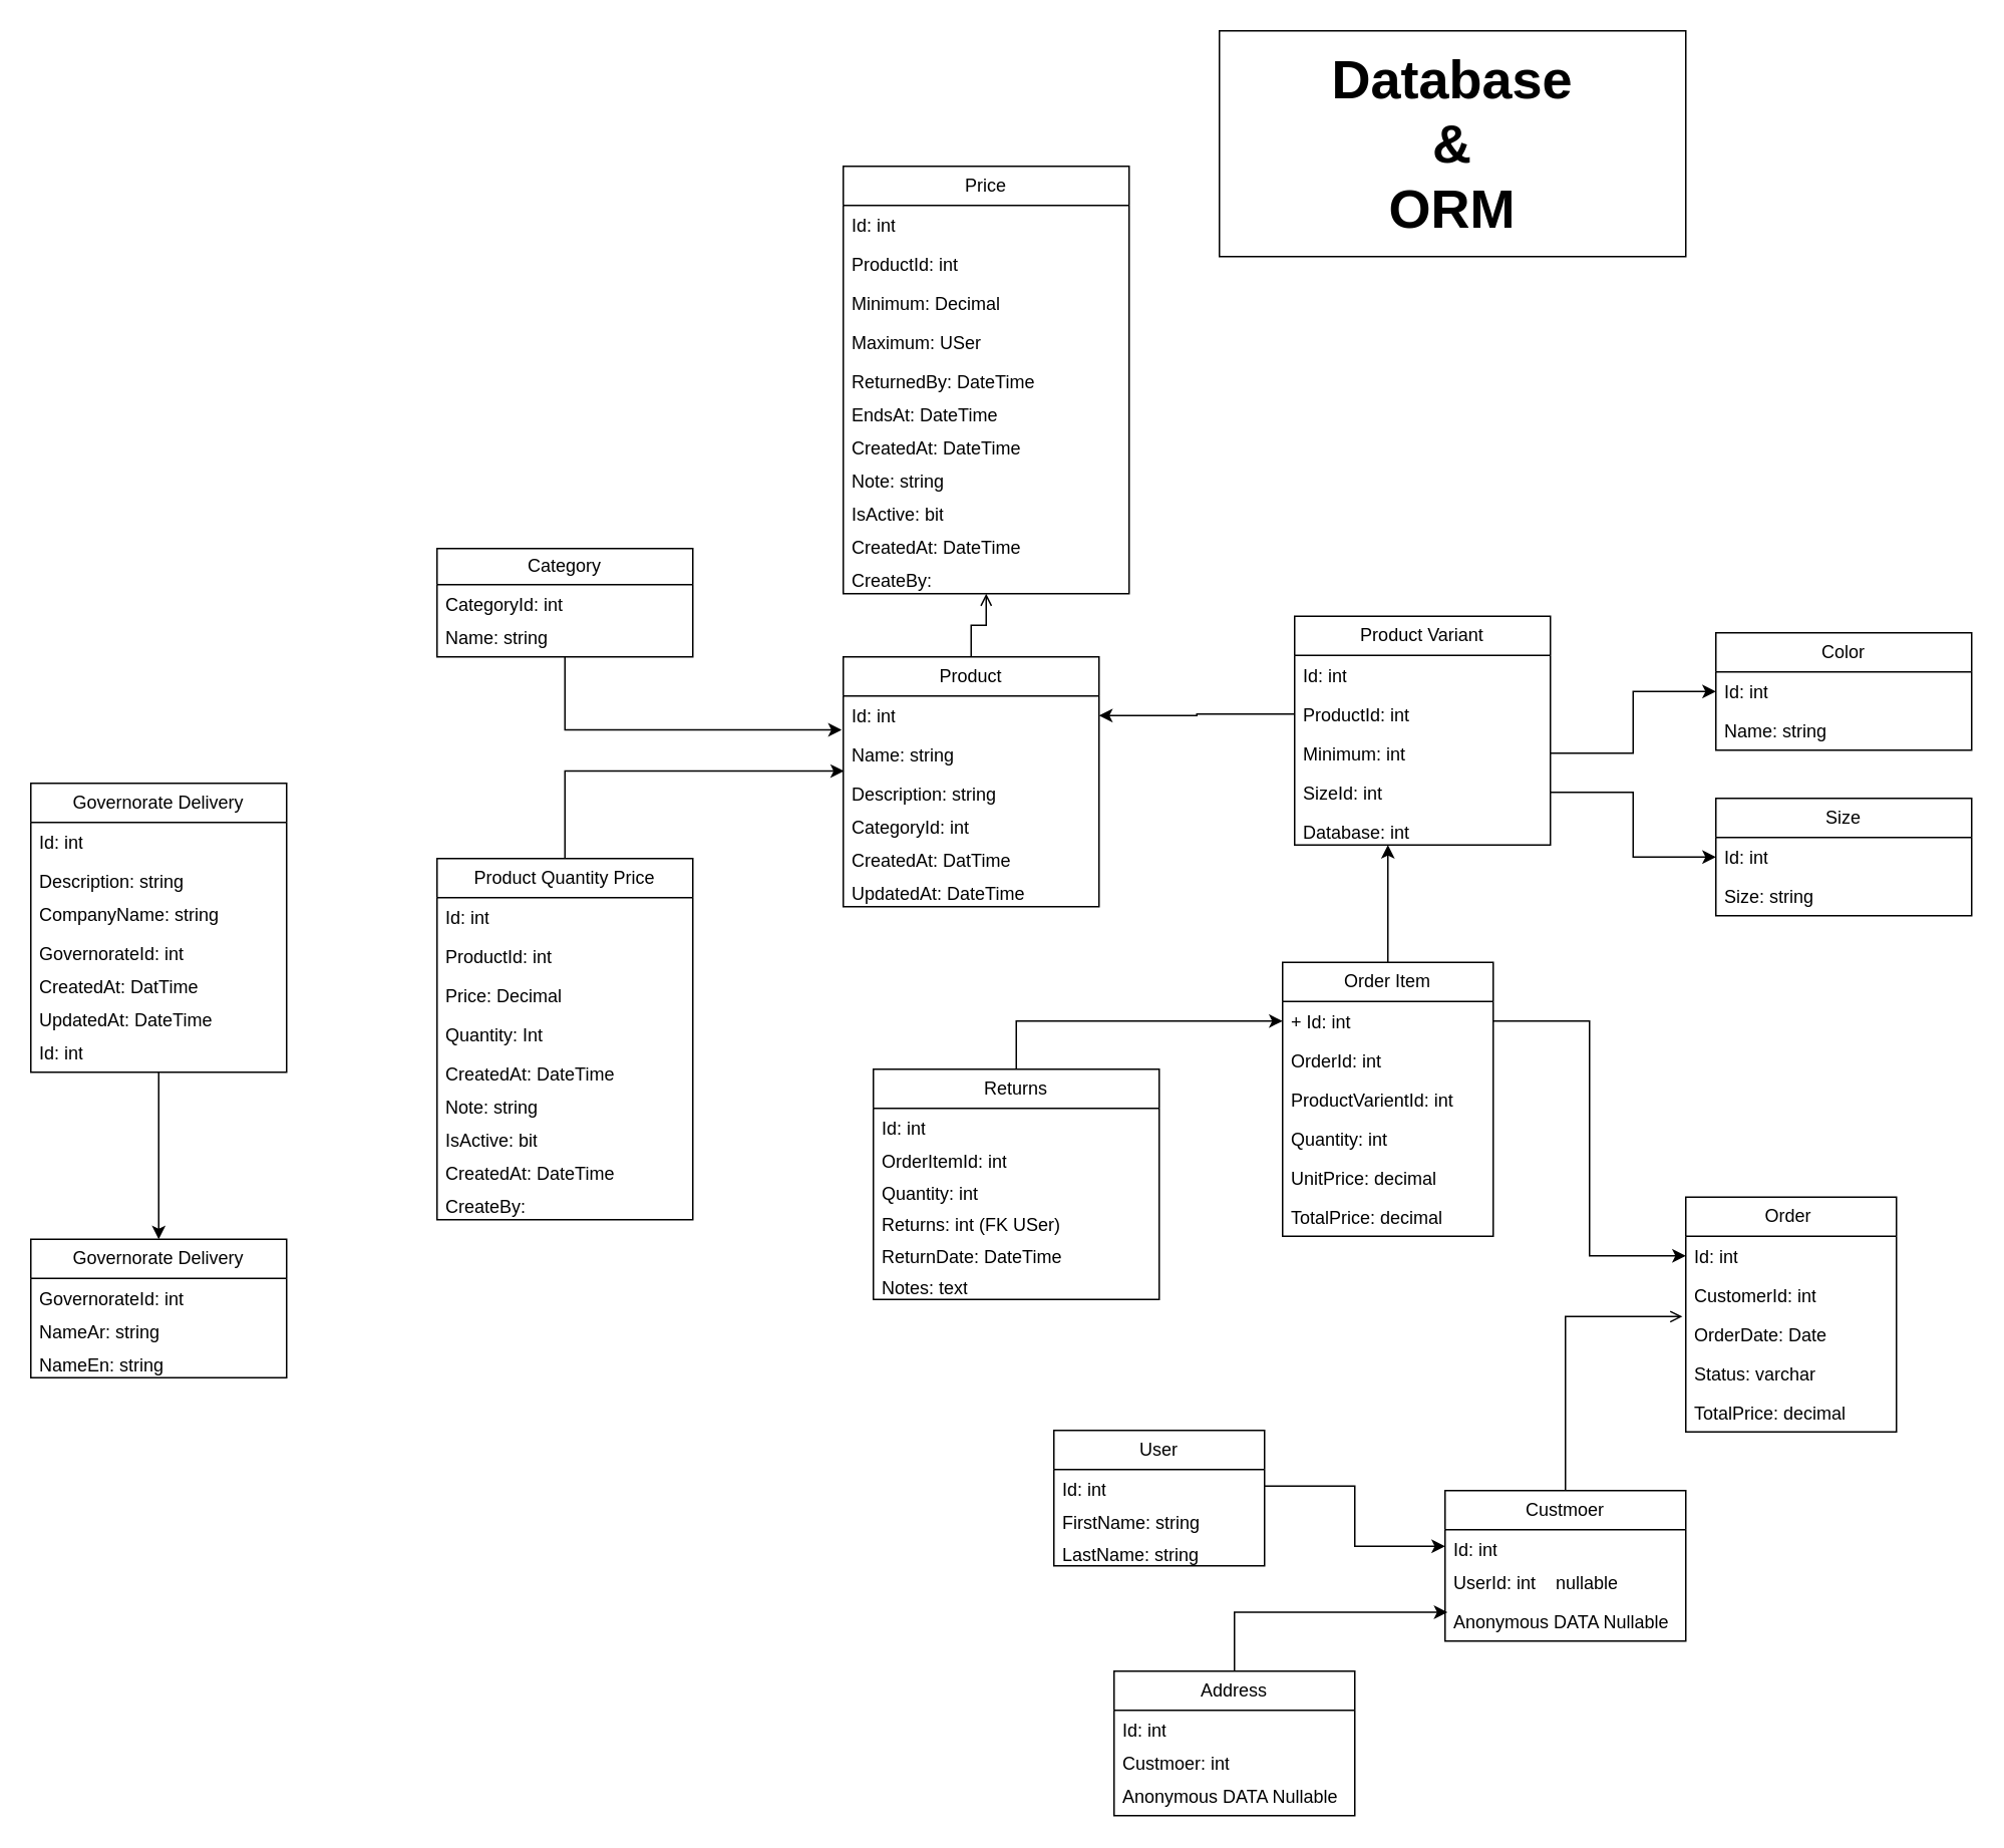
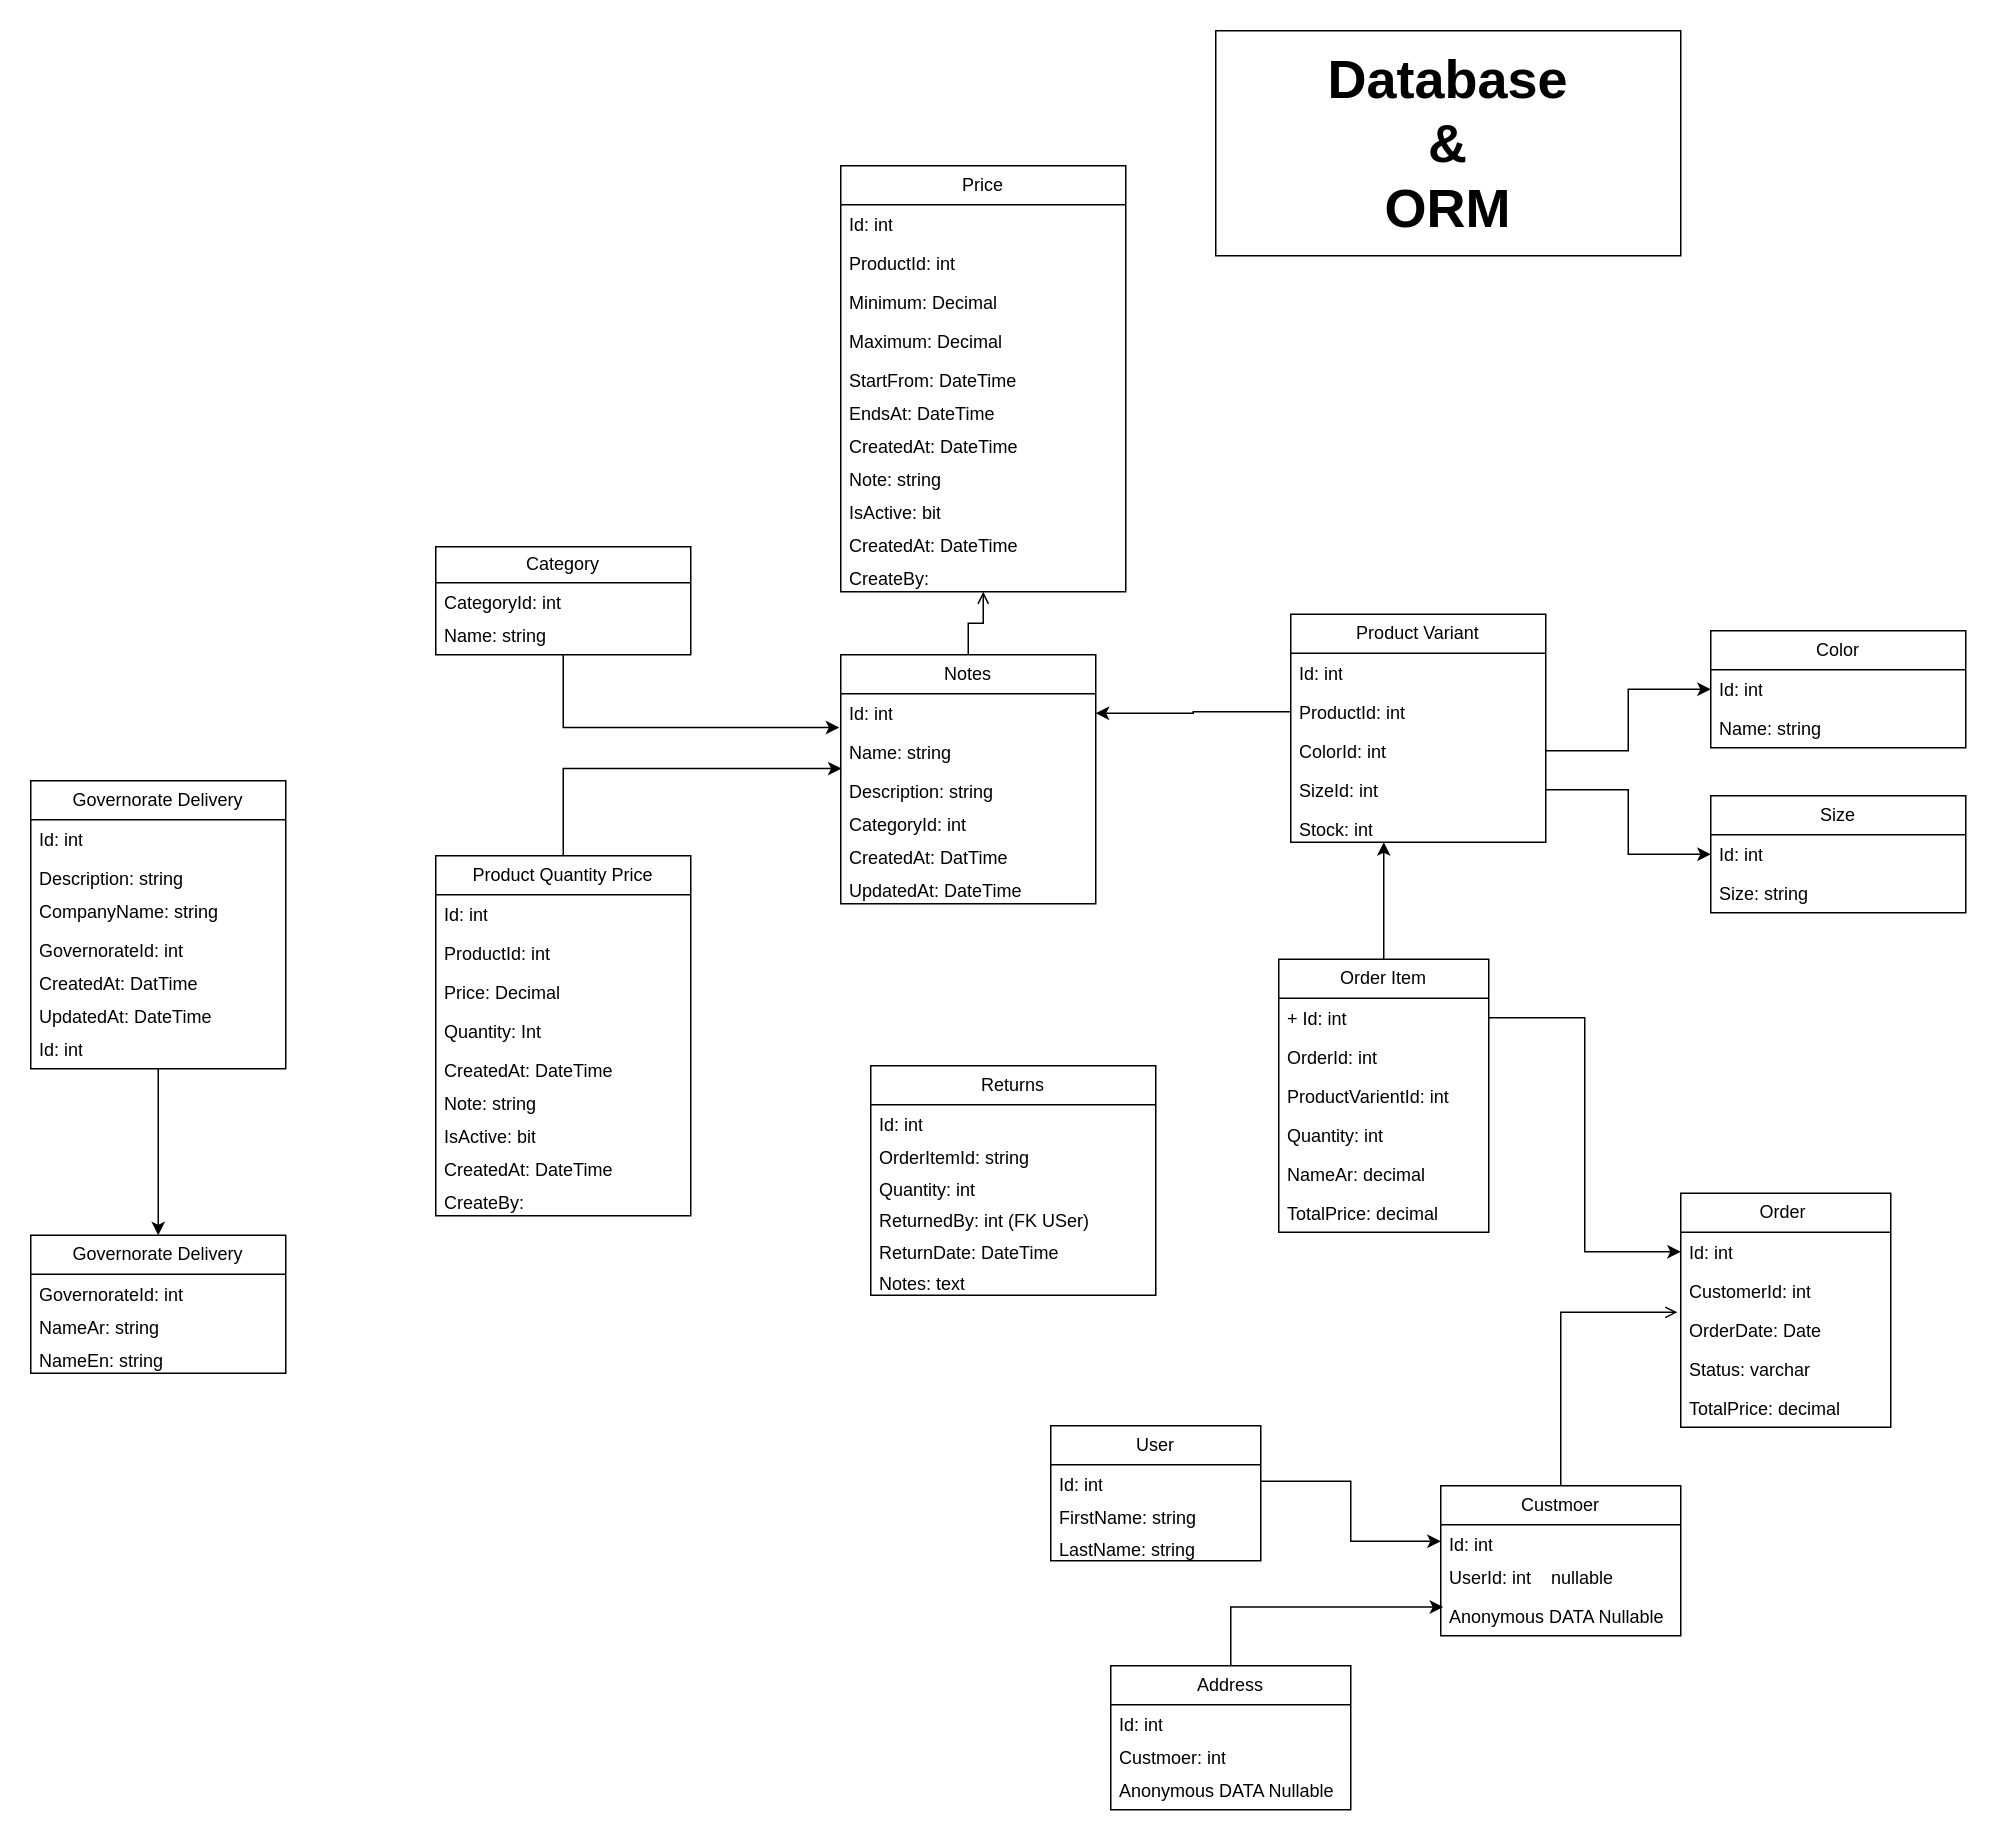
- <mxCell id="81" value="Maximum: USer" style="text;strokeColor=none;fillColor=none;align=left;verticalAlign=top;spacingLeft=4;spacingRight=4;overflow=hidden;rotatable=0;points=[[0,0.5],[1,0.5]];portConstraint=eastwest;whiteSpace=wrap;html=1;rounded=0;labelBackgroundColor=none;" parent="77" vertex="1"><mxGeometry y="104" width="190" height="26" as="geometry" /></mxCell>
+ <mxCell id="81" value="Maximum: Decimal" style="text;strokeColor=none;fillColor=none;align=left;verticalAlign=top;spacingLeft=4;spacingRight=4;overflow=hidden;rotatable=0;points=[[0,0.5],[1,0.5]];portConstraint=eastwest;whiteSpace=wrap;html=1;rounded=0;labelBackgroundColor=none;" parent="77" vertex="1"><mxGeometry y="104" width="190" height="26" as="geometry" /></mxCell>
- <mxCell id="82" value="ReturnedBy: DateTime&lt;span style=&quot;white-space: pre;&quot;&gt;&#09;&lt;/span&gt;" style="text;strokeColor=none;fillColor=none;align=left;verticalAlign=top;spacingLeft=4;spacingRight=4;overflow=hidden;rotatable=0;points=[[0,0.5],[1,0.5]];portConstraint=eastwest;whiteSpace=wrap;html=1;rounded=0;labelBackgroundColor=none;" parent="77" vertex="1"><mxGeometry y="130" width="190" height="22" as="geometry" /></mxCell>
+ <mxCell id="82" value="StartFrom: DateTime&lt;span style=&quot;white-space: pre;&quot;&gt;&#09;&lt;/span&gt;" style="text;strokeColor=none;fillColor=none;align=left;verticalAlign=top;spacingLeft=4;spacingRight=4;overflow=hidden;rotatable=0;points=[[0,0.5],[1,0.5]];portConstraint=eastwest;whiteSpace=wrap;html=1;rounded=0;labelBackgroundColor=none;" parent="77" vertex="1"><mxGeometry y="130" width="190" height="22" as="geometry" /></mxCell>
- <mxCell id="3" value="Product" style="swimlane;fontStyle=0;childLayout=stackLayout;horizontal=1;startSize=26;fillColor=none;horizontalStack=0;resizeParent=1;resizeParentMax=0;resizeLast=0;collapsible=1;marginBottom=0;whiteSpace=wrap;html=1;rounded=0;labelBackgroundColor=none;" parent="1" vertex="1"><mxGeometry x="560" y="436" width="170" height="166" as="geometry" /></mxCell>
+ <mxCell id="3" value="Notes" style="swimlane;fontStyle=0;childLayout=stackLayout;horizontal=1;startSize=26;fillColor=none;horizontalStack=0;resizeParent=1;resizeParentMax=0;resizeLast=0;collapsible=1;marginBottom=0;whiteSpace=wrap;html=1;rounded=0;labelBackgroundColor=none;" parent="1" vertex="1"><mxGeometry x="560" y="436" width="170" height="166" as="geometry" /></mxCell>
- <mxCell id="19" value="Minimum: int" style="text;strokeColor=none;fillColor=none;align=left;verticalAlign=top;spacingLeft=4;spacingRight=4;overflow=hidden;rotatable=0;points=[[0,0.5],[1,0.5]];portConstraint=eastwest;whiteSpace=wrap;html=1;rounded=0;labelBackgroundColor=none;" parent="16" vertex="1"><mxGeometry y="78" width="170" height="26" as="geometry" /></mxCell>
+ <mxCell id="19" value="ColorId: int" style="text;strokeColor=none;fillColor=none;align=left;verticalAlign=top;spacingLeft=4;spacingRight=4;overflow=hidden;rotatable=0;points=[[0,0.5],[1,0.5]];portConstraint=eastwest;whiteSpace=wrap;html=1;rounded=0;labelBackgroundColor=none;" parent="16" vertex="1"><mxGeometry y="78" width="170" height="26" as="geometry" /></mxCell>
- <mxCell id="21" value="Database: int" style="text;strokeColor=none;fillColor=none;align=left;verticalAlign=top;spacingLeft=4;spacingRight=4;overflow=hidden;rotatable=0;points=[[0,0.5],[1,0.5]];portConstraint=eastwest;whiteSpace=wrap;html=1;rounded=0;labelBackgroundColor=none;" parent="16" vertex="1"><mxGeometry y="130" width="170" height="22" as="geometry" /></mxCell>
+ <mxCell id="21" value="Stock: int" style="text;strokeColor=none;fillColor=none;align=left;verticalAlign=top;spacingLeft=4;spacingRight=4;overflow=hidden;rotatable=0;points=[[0,0.5],[1,0.5]];portConstraint=eastwest;whiteSpace=wrap;html=1;rounded=0;labelBackgroundColor=none;" parent="16" vertex="1"><mxGeometry y="130" width="170" height="22" as="geometry" /></mxCell>
- <mxCell id="55" style="edgeStyle=orthogonalEdgeStyle;rounded=0;orthogonalLoop=1;jettySize=auto;html=1;entryX=0;entryY=0.5;entryDx=0;entryDy=0;labelBackgroundColor=none;fontColor=default;" parent="1" source="56" target="27" edge="1"><mxGeometry relative="1" as="geometry" /></mxCell>
- <mxCell id="58" value="OrderItemId: int" style="text;strokeColor=none;fillColor=none;align=left;verticalAlign=top;spacingLeft=4;spacingRight=4;overflow=hidden;rotatable=0;points=[[0,0.5],[1,0.5]];portConstraint=eastwest;whiteSpace=wrap;html=1;rounded=0;labelBackgroundColor=none;" parent="56" vertex="1"><mxGeometry y="48" width="190" height="21" as="geometry" /></mxCell>
+ <mxCell id="58" value="OrderItemId: string" style="text;strokeColor=none;fillColor=none;align=left;verticalAlign=top;spacingLeft=4;spacingRight=4;overflow=hidden;rotatable=0;points=[[0,0.5],[1,0.5]];portConstraint=eastwest;whiteSpace=wrap;html=1;rounded=0;labelBackgroundColor=none;" parent="56" vertex="1"><mxGeometry y="48" width="190" height="21" as="geometry" /></mxCell>
- <mxCell id="31" value="UnitPrice: decimal" style="text;strokeColor=none;fillColor=none;align=left;verticalAlign=top;spacingLeft=4;spacingRight=4;overflow=hidden;rotatable=0;points=[[0,0.5],[1,0.5]];portConstraint=eastwest;whiteSpace=wrap;html=1;rounded=0;labelBackgroundColor=none;" parent="26" vertex="1"><mxGeometry y="130" width="140" height="26" as="geometry" /></mxCell>
+ <mxCell id="31" value="NameAr: decimal" style="text;strokeColor=none;fillColor=none;align=left;verticalAlign=top;spacingLeft=4;spacingRight=4;overflow=hidden;rotatable=0;points=[[0,0.5],[1,0.5]];portConstraint=eastwest;whiteSpace=wrap;html=1;rounded=0;labelBackgroundColor=none;" parent="26" vertex="1"><mxGeometry y="130" width="140" height="26" as="geometry" /></mxCell>
- <mxCell id="60" value="Returns: int (FK USer)" style="text;strokeColor=none;fillColor=none;align=left;verticalAlign=top;spacingLeft=4;spacingRight=4;overflow=hidden;rotatable=0;points=[[0,0.5],[1,0.5]];portConstraint=eastwest;whiteSpace=wrap;html=1;rounded=0;labelBackgroundColor=none;" parent="56" vertex="1"><mxGeometry y="90" width="190" height="21" as="geometry" /></mxCell>
+ <mxCell id="60" value="ReturnedBy: int (FK USer)" style="text;strokeColor=none;fillColor=none;align=left;verticalAlign=top;spacingLeft=4;spacingRight=4;overflow=hidden;rotatable=0;points=[[0,0.5],[1,0.5]];portConstraint=eastwest;whiteSpace=wrap;html=1;rounded=0;labelBackgroundColor=none;" parent="56" vertex="1"><mxGeometry y="90" width="190" height="21" as="geometry" /></mxCell>
